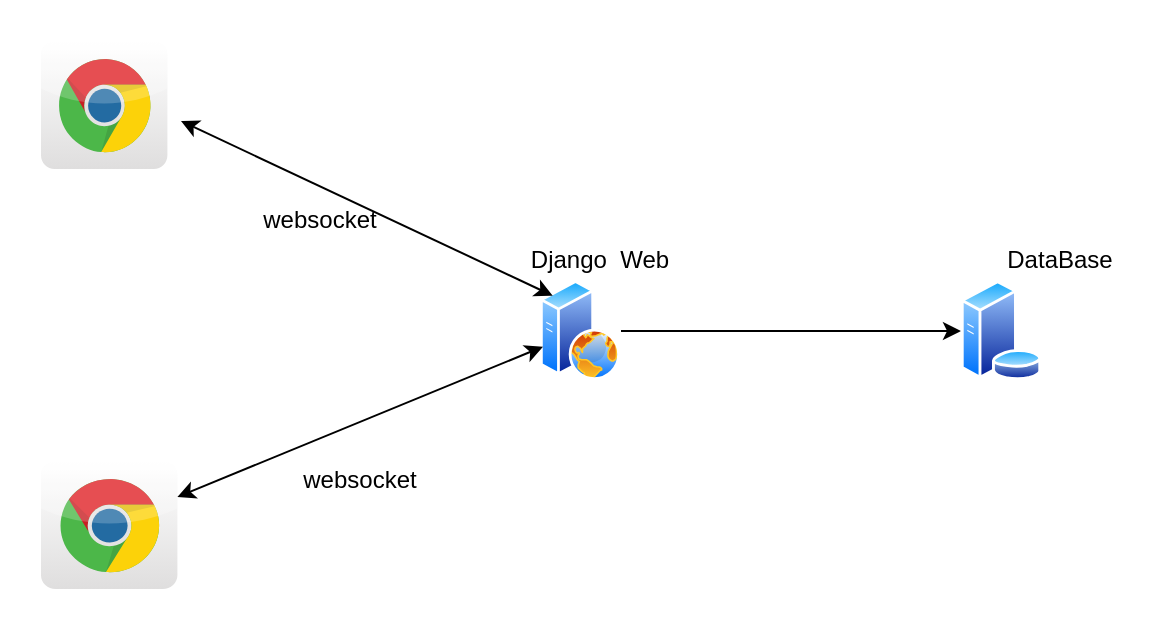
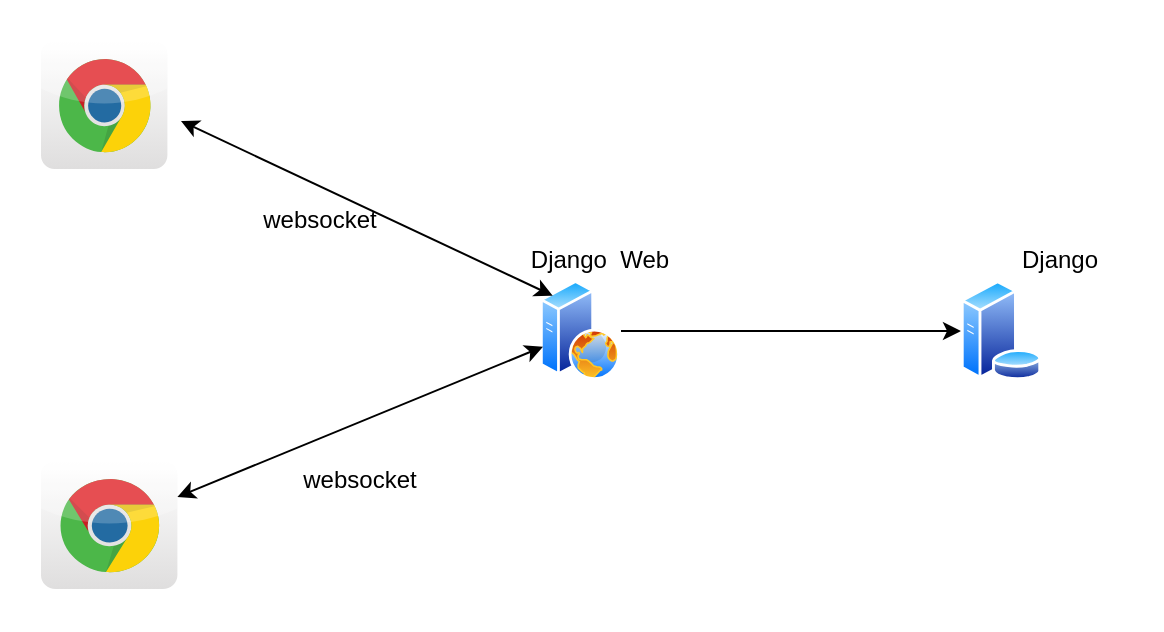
- <mxCell id="11" value="DataBase" style="text;html=1;strokeColor=none;fillColor=none;align=center;verticalAlign=middle;whiteSpace=wrap;rounded=0;" parent="1" vertex="1"><mxGeometry x="500" y="120" width="60" height="20" as="geometry" /></mxCell>
+ <mxCell id="11" value="Django" style="text;html=1;strokeColor=none;fillColor=none;align=center;verticalAlign=middle;whiteSpace=wrap;rounded=0;" parent="1" vertex="1"><mxGeometry x="500" y="120" width="60" height="20" as="geometry" /></mxCell>
